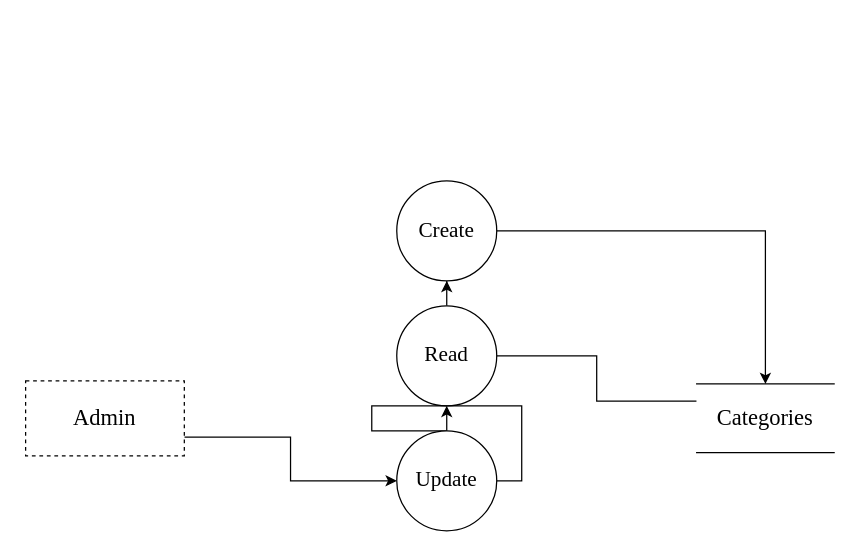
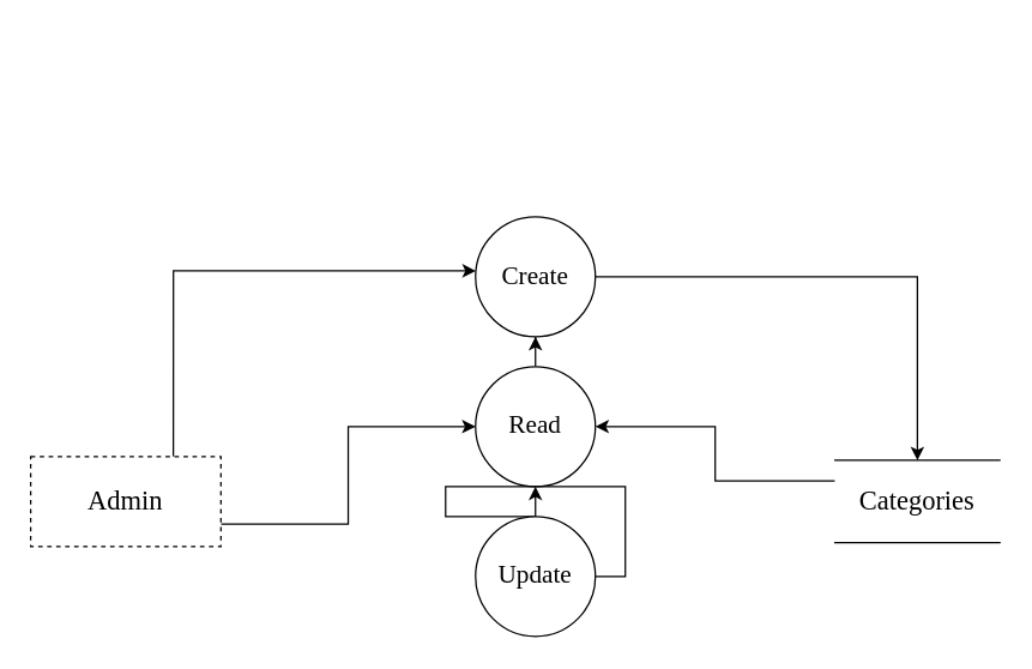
+ <mxCell id="4" style="edgeStyle=orthogonalEdgeStyle;rounded=0;orthogonalLoop=1;jettySize=auto;html=1;exitX=0.75;exitY=0;exitDx=0;exitDy=0;endArrow=classic;endFill=1;fontFamily=Times New Roman;" parent="1" source="6" target="12" edge="1"><mxGeometry relative="1" as="geometry"><Array as="points"><mxPoint x="115" y="180" /></Array></mxGeometry></mxCell>
- <mxCell id="9" style="edgeStyle=orthogonalEdgeStyle;rounded=0;orthogonalLoop=1;jettySize=auto;html=1;exitX=0;exitY=0.25;exitDx=0;exitDy=0;endArrow=none;endFill=1;fontFamily=Times New Roman;" parent="1" source="10" target="8" edge="1"><mxGeometry relative="1" as="geometry" /></mxCell>
+ <mxCell id="9" style="edgeStyle=orthogonalEdgeStyle;rounded=0;orthogonalLoop=1;jettySize=auto;html=1;exitX=0;exitY=0.25;exitDx=0;exitDy=0;endArrow=classic;endFill=1;fontFamily=Times New Roman;" parent="1" source="10" target="8" edge="1"><mxGeometry relative="1" as="geometry" /></mxCell>
- <mxCell id="5" style="edgeStyle=orthogonalEdgeStyle;rounded=0;orthogonalLoop=1;jettySize=auto;html=1;exitX=1;exitY=0.75;exitDx=0;exitDy=0;endArrow=classic;endFill=1;fontFamily=Times New Roman;" parent="1" source="6" target="14" edge="1"><mxGeometry relative="1" as="geometry" /></mxCell>
+ <mxCell id="5" style="edgeStyle=orthogonalEdgeStyle;rounded=0;orthogonalLoop=1;jettySize=auto;html=1;exitX=1;exitY=0.75;exitDx=0;exitDy=0;endArrow=classic;endFill=1;fontFamily=Times New Roman;" parent="1" source="6" target="8" edge="1"><mxGeometry relative="1" as="geometry" /></mxCell>
